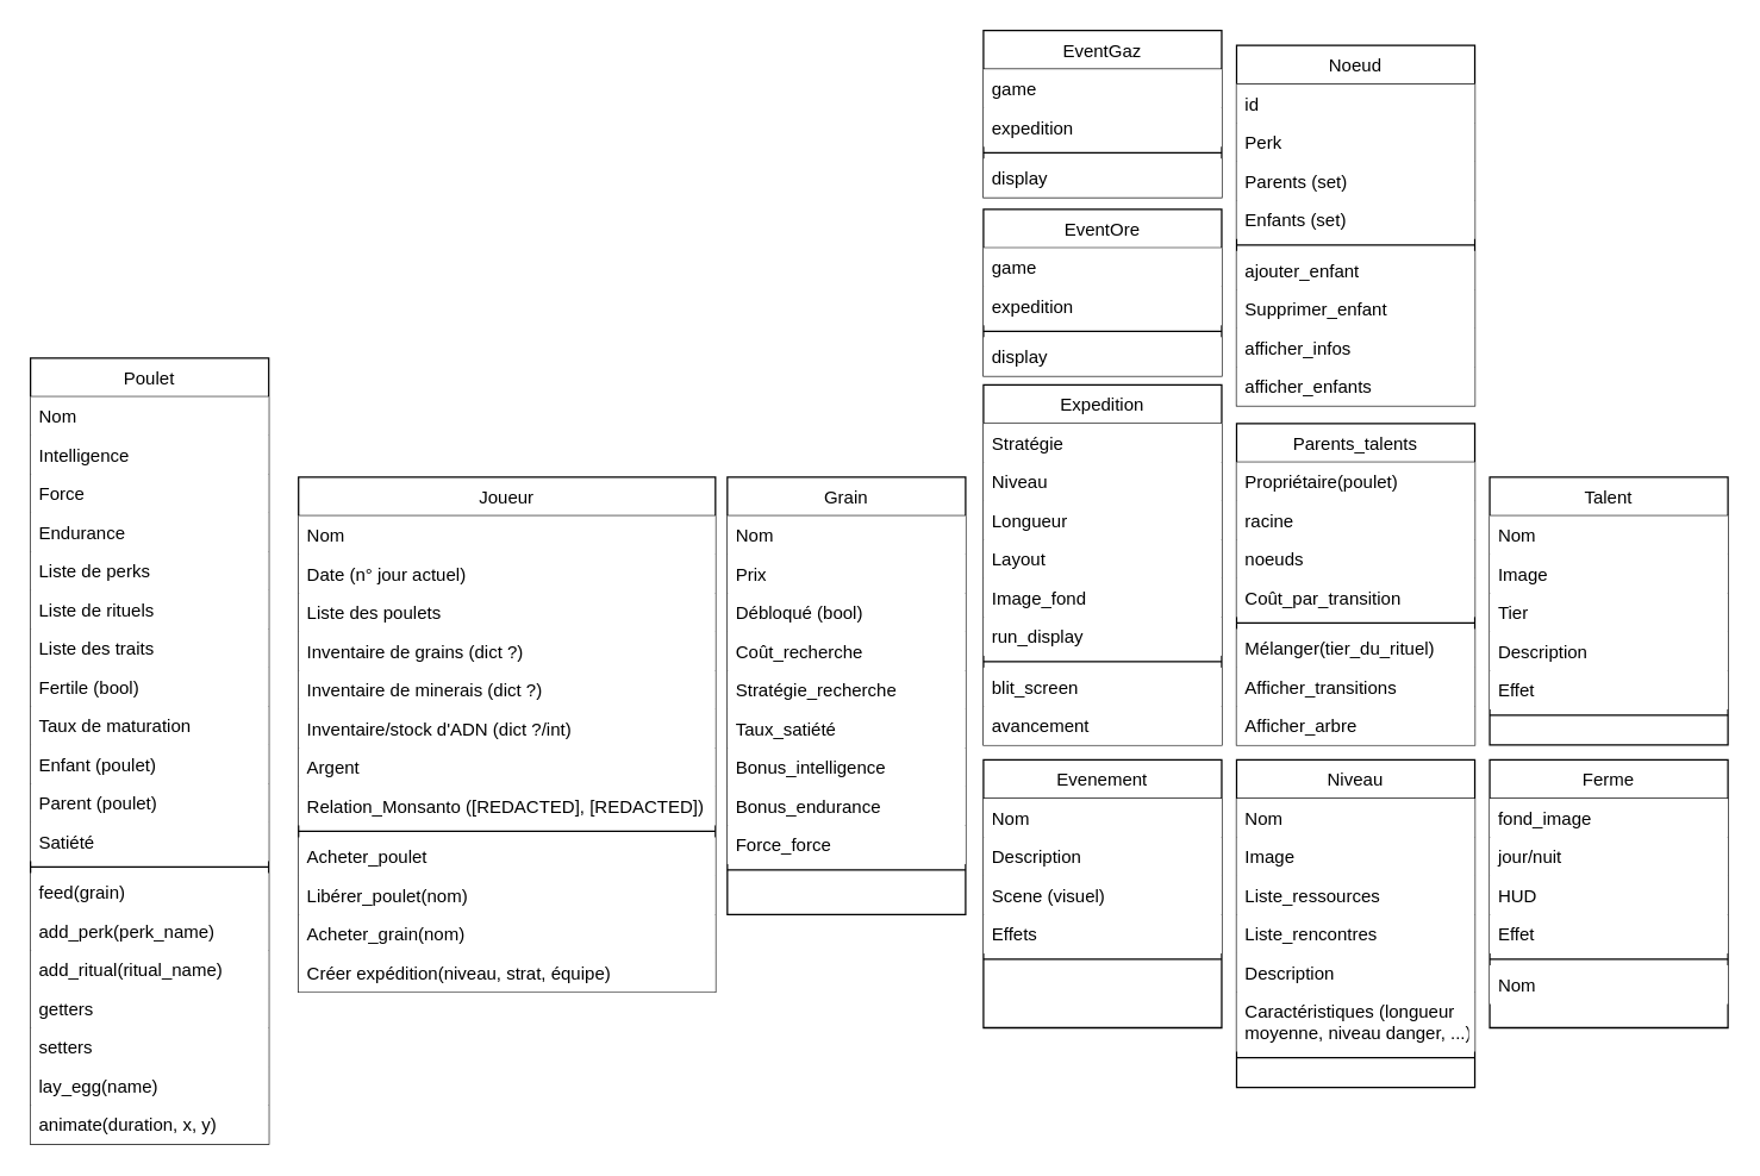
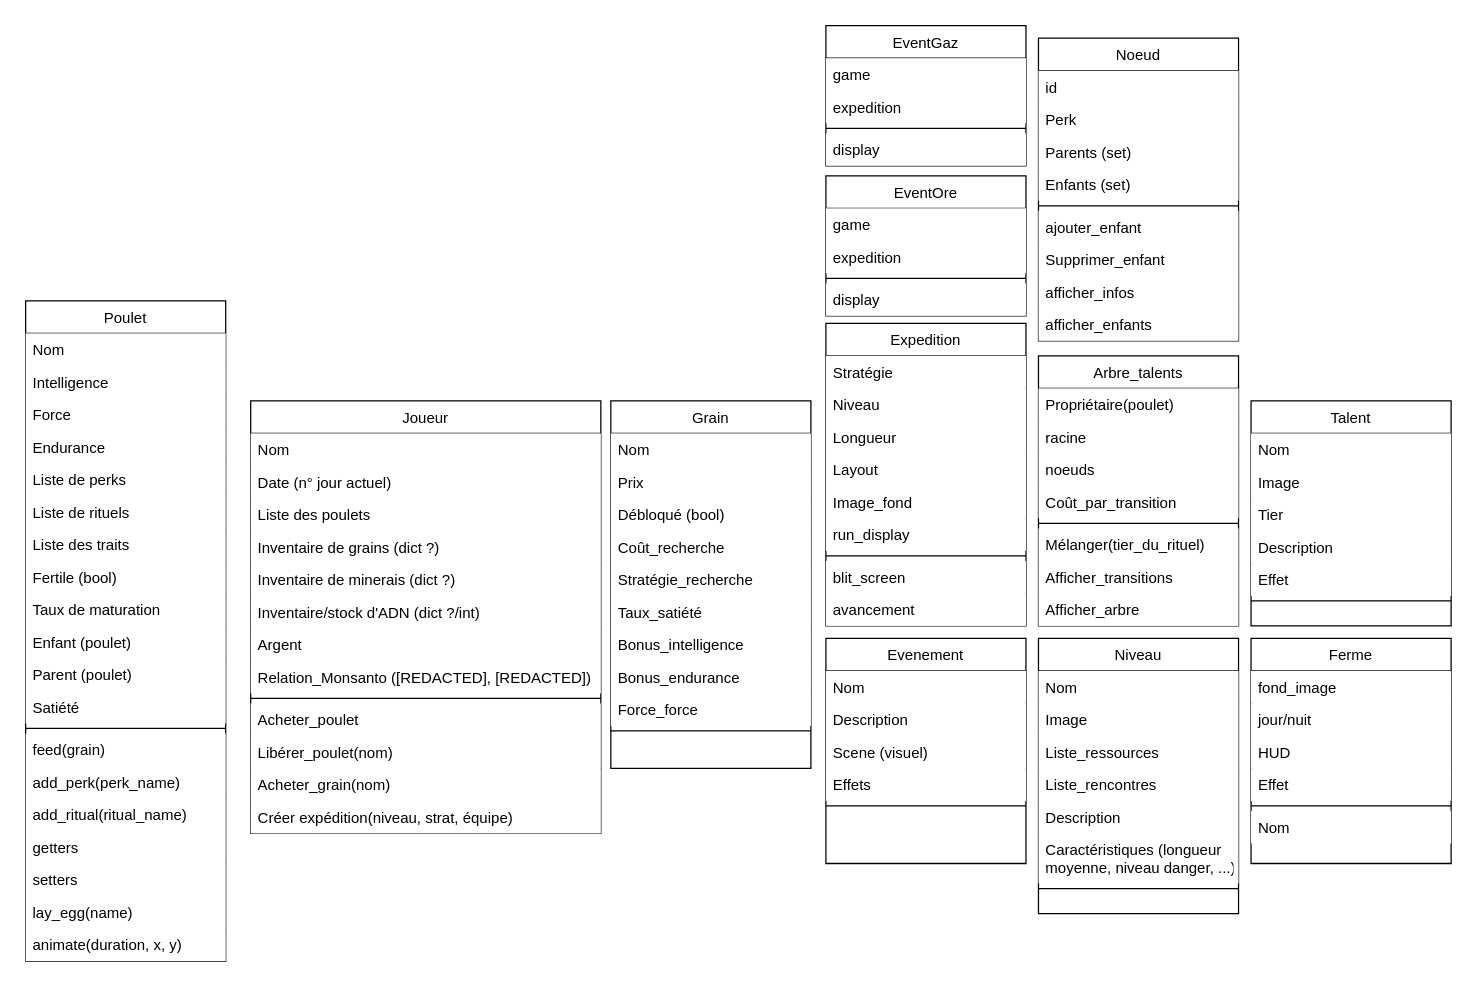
- <mxCell id="58" value="Parents_talents" style="swimlane;fontStyle=0;align=center;verticalAlign=top;childLayout=stackLayout;horizontal=1;startSize=26;horizontalStack=0;resizeParent=1;resizeLast=0;collapsible=1;marginBottom=0;rounded=0;shadow=0;strokeWidth=1;labelBackgroundColor=#FFFFFF;" parent="1" vertex="1"><mxGeometry x="830" y="284" width="160" height="216" as="geometry"><mxRectangle x="550" y="140" width="160" height="26" as="alternateBounds" /></mxGeometry></mxCell>
+ <mxCell id="58" value="Arbre_talents" style="swimlane;fontStyle=0;align=center;verticalAlign=top;childLayout=stackLayout;horizontal=1;startSize=26;horizontalStack=0;resizeParent=1;resizeLast=0;collapsible=1;marginBottom=0;rounded=0;shadow=0;strokeWidth=1;labelBackgroundColor=#FFFFFF;" parent="1" vertex="1"><mxGeometry x="830" y="284" width="160" height="216" as="geometry"><mxRectangle x="550" y="140" width="160" height="26" as="alternateBounds" /></mxGeometry></mxCell>
